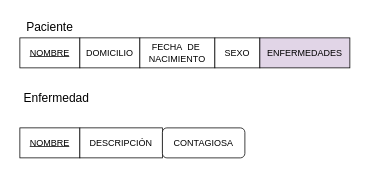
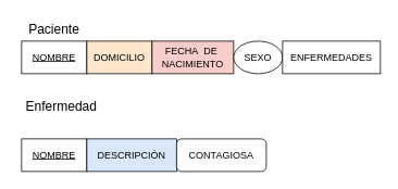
- <mxCell id="3" value="DOMICILIO" style="rounded=0;whiteSpace=wrap;html=1;" vertex="1" parent="1"><mxGeometry x="106" y="50" width="80" height="40" as="geometry" /></mxCell>
+ <mxCell id="3" value="DOMICILIO" style="rounded=0;whiteSpace=wrap;html=1;fillColor=#ffe6cc;" vertex="1" parent="1"><mxGeometry x="106" y="50" width="80" height="40" as="geometry" /></mxCell>
- <mxCell id="4" value="FECHA&amp;nbsp; DE&amp;nbsp;&lt;br&gt;NACIMIENTO" style="rounded=0;whiteSpace=wrap;html=1;" vertex="1" parent="1"><mxGeometry x="186" y="50" width="100" height="40" as="geometry" /></mxCell>
+ <mxCell id="4" value="FECHA&amp;nbsp; DE&amp;nbsp;&lt;br&gt;NACIMIENTO" style="rounded=0;whiteSpace=wrap;html=1;fillColor=#f8cecc;" vertex="1" parent="1"><mxGeometry x="186" y="50" width="100" height="40" as="geometry" /></mxCell>
- <mxCell id="5" value="SEXO" style="rounded=0;whiteSpace=wrap;html=1;" vertex="1" parent="1"><mxGeometry x="286" y="50" width="60" height="40" as="geometry" /></mxCell>
+ <mxCell id="5" value="SEXO" style="ellipse;whiteSpace=wrap;html=1;" vertex="1" parent="1"><mxGeometry x="286" y="50" width="60" height="40" as="geometry" /></mxCell>
- <mxCell id="6" value="ENFERMEDADES" style="rounded=0;whiteSpace=wrap;html=1;fillColor=#e1d5e7;" vertex="1" parent="1"><mxGeometry x="346" y="50" width="120" height="40" as="geometry" /></mxCell>
+ <mxCell id="6" value="ENFERMEDADES" style="rounded=0;whiteSpace=wrap;html=1;" vertex="1" parent="1"><mxGeometry x="346" y="50" width="120" height="40" as="geometry" /></mxCell>
- <mxCell id="10" value="DESCRIPCIÓN" style="rounded=0;whiteSpace=wrap;html=1;" vertex="1" parent="1"><mxGeometry x="106" y="170" width="110" height="40" as="geometry" /></mxCell>
+ <mxCell id="10" value="DESCRIPCIÓN" style="rounded=0;whiteSpace=wrap;html=1;fillColor=#dae8fc;" vertex="1" parent="1"><mxGeometry x="106" y="170" width="110" height="40" as="geometry" /></mxCell>
